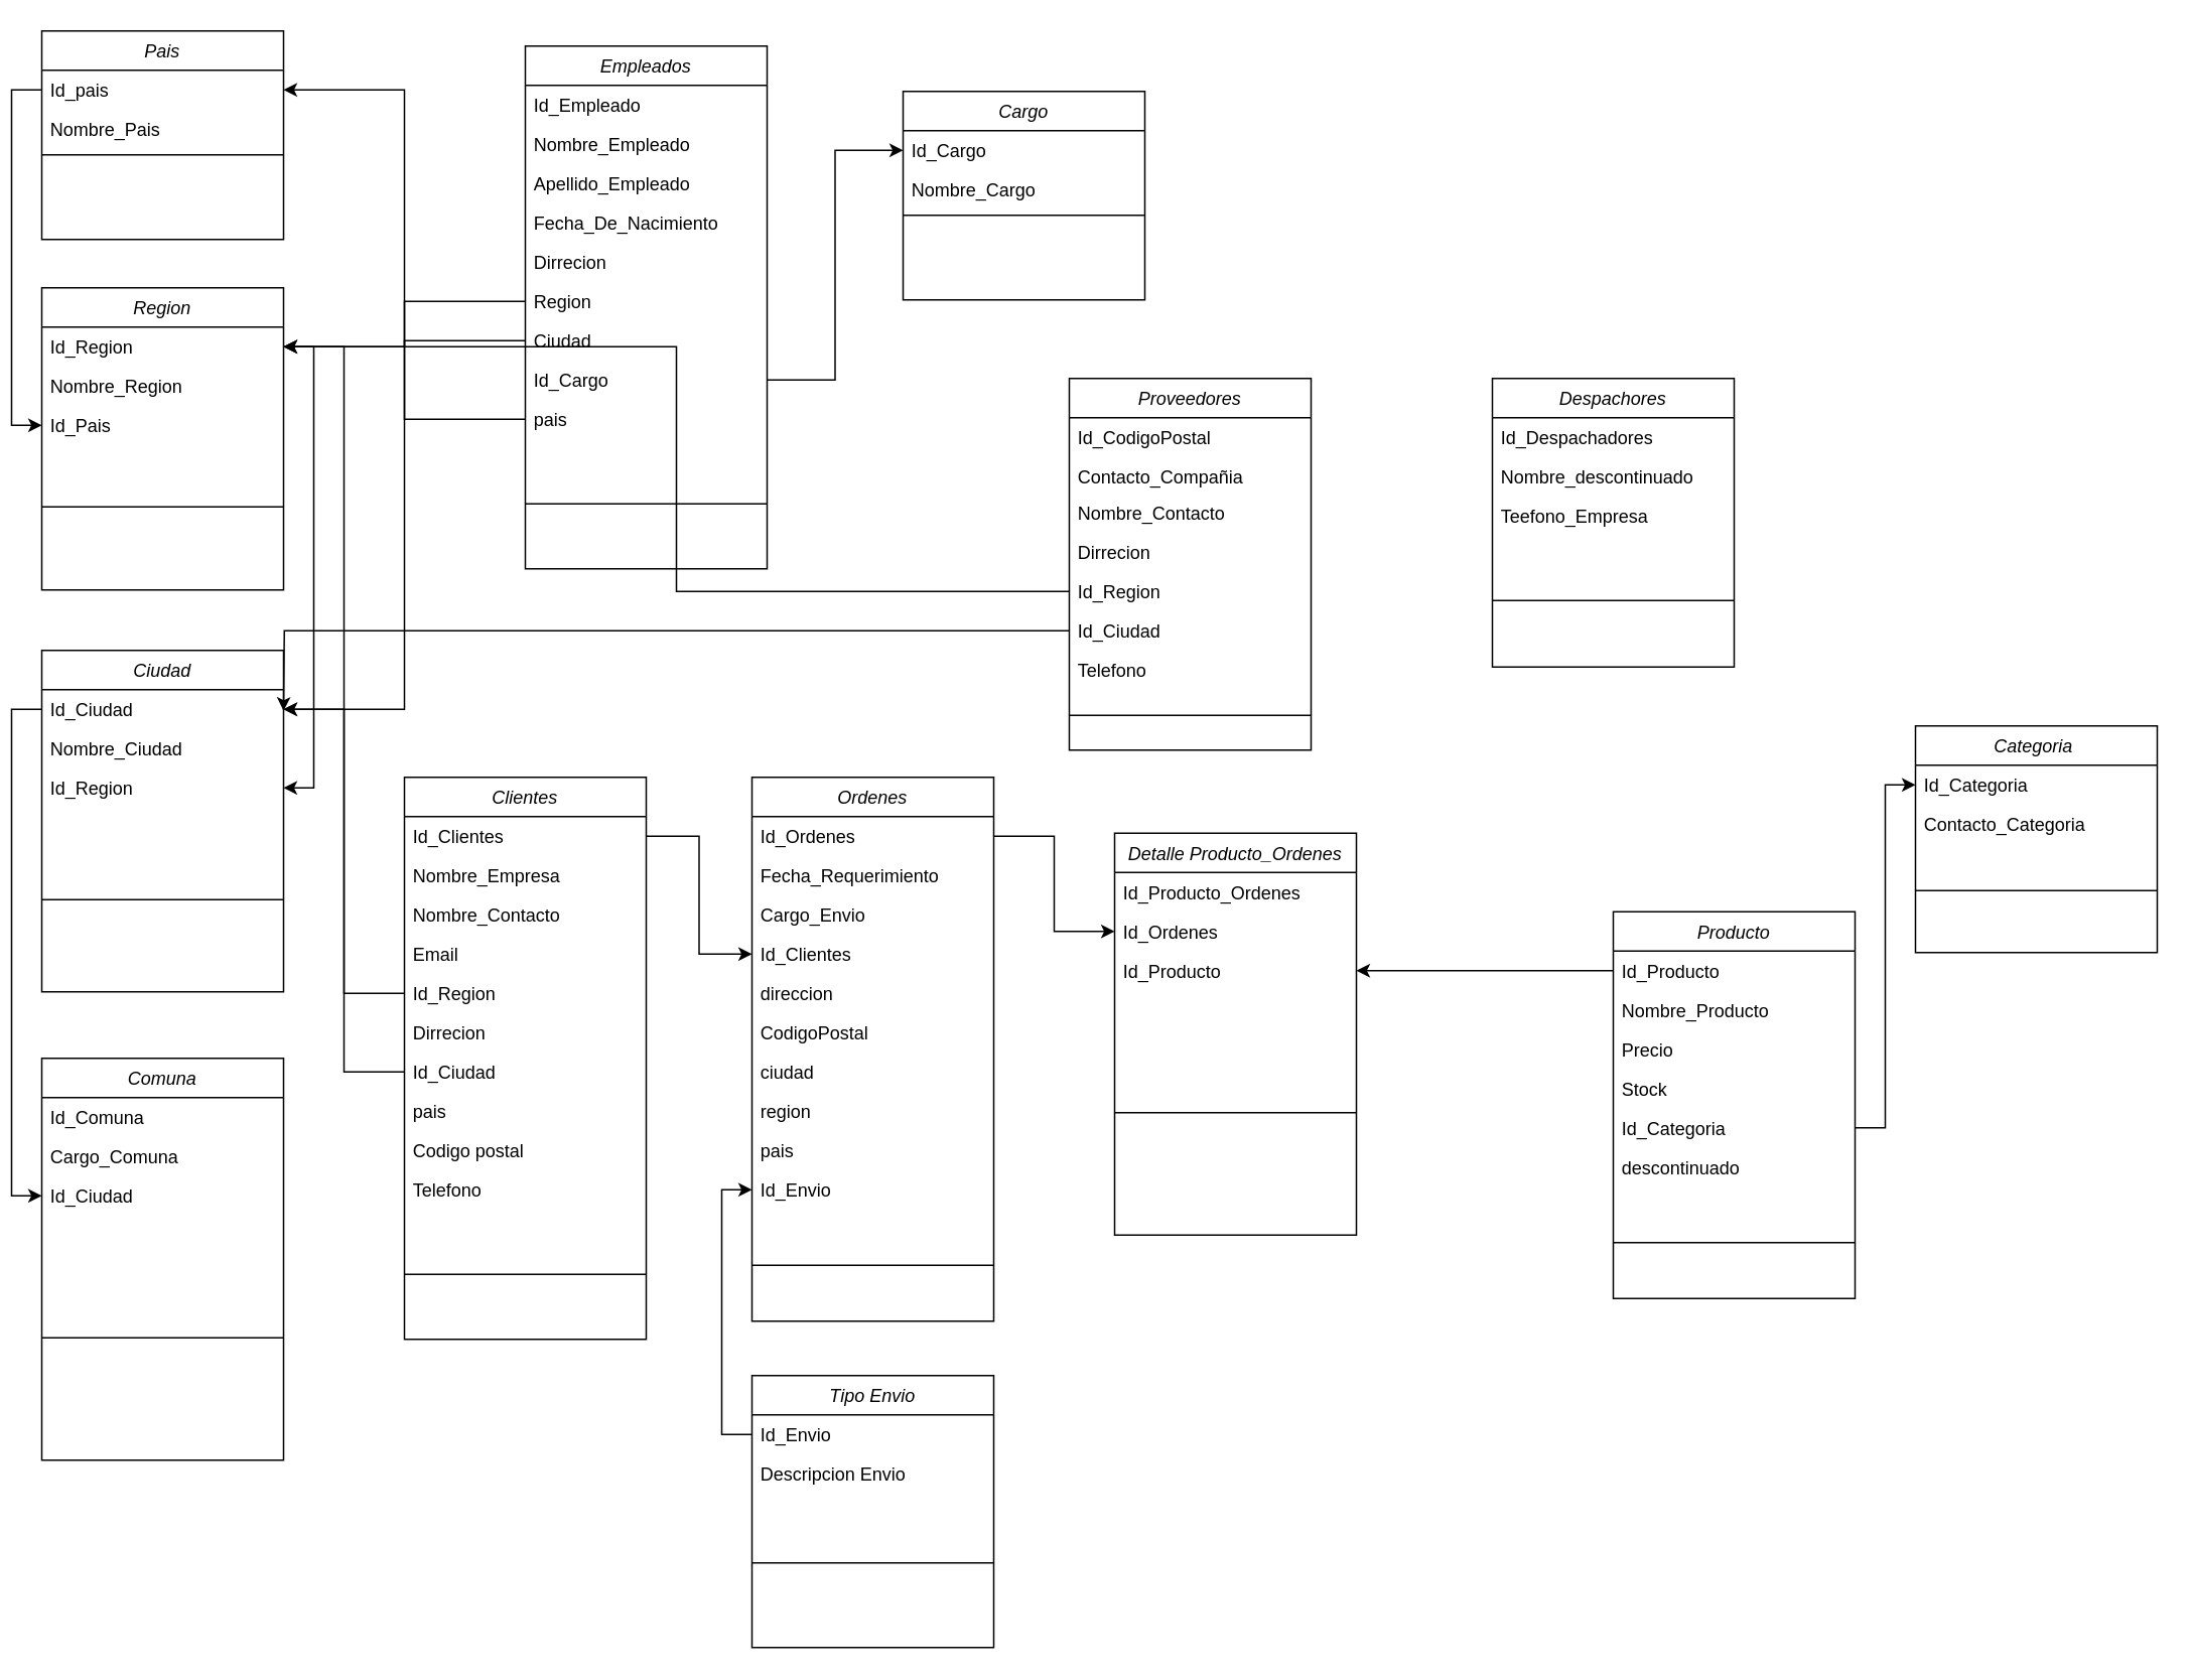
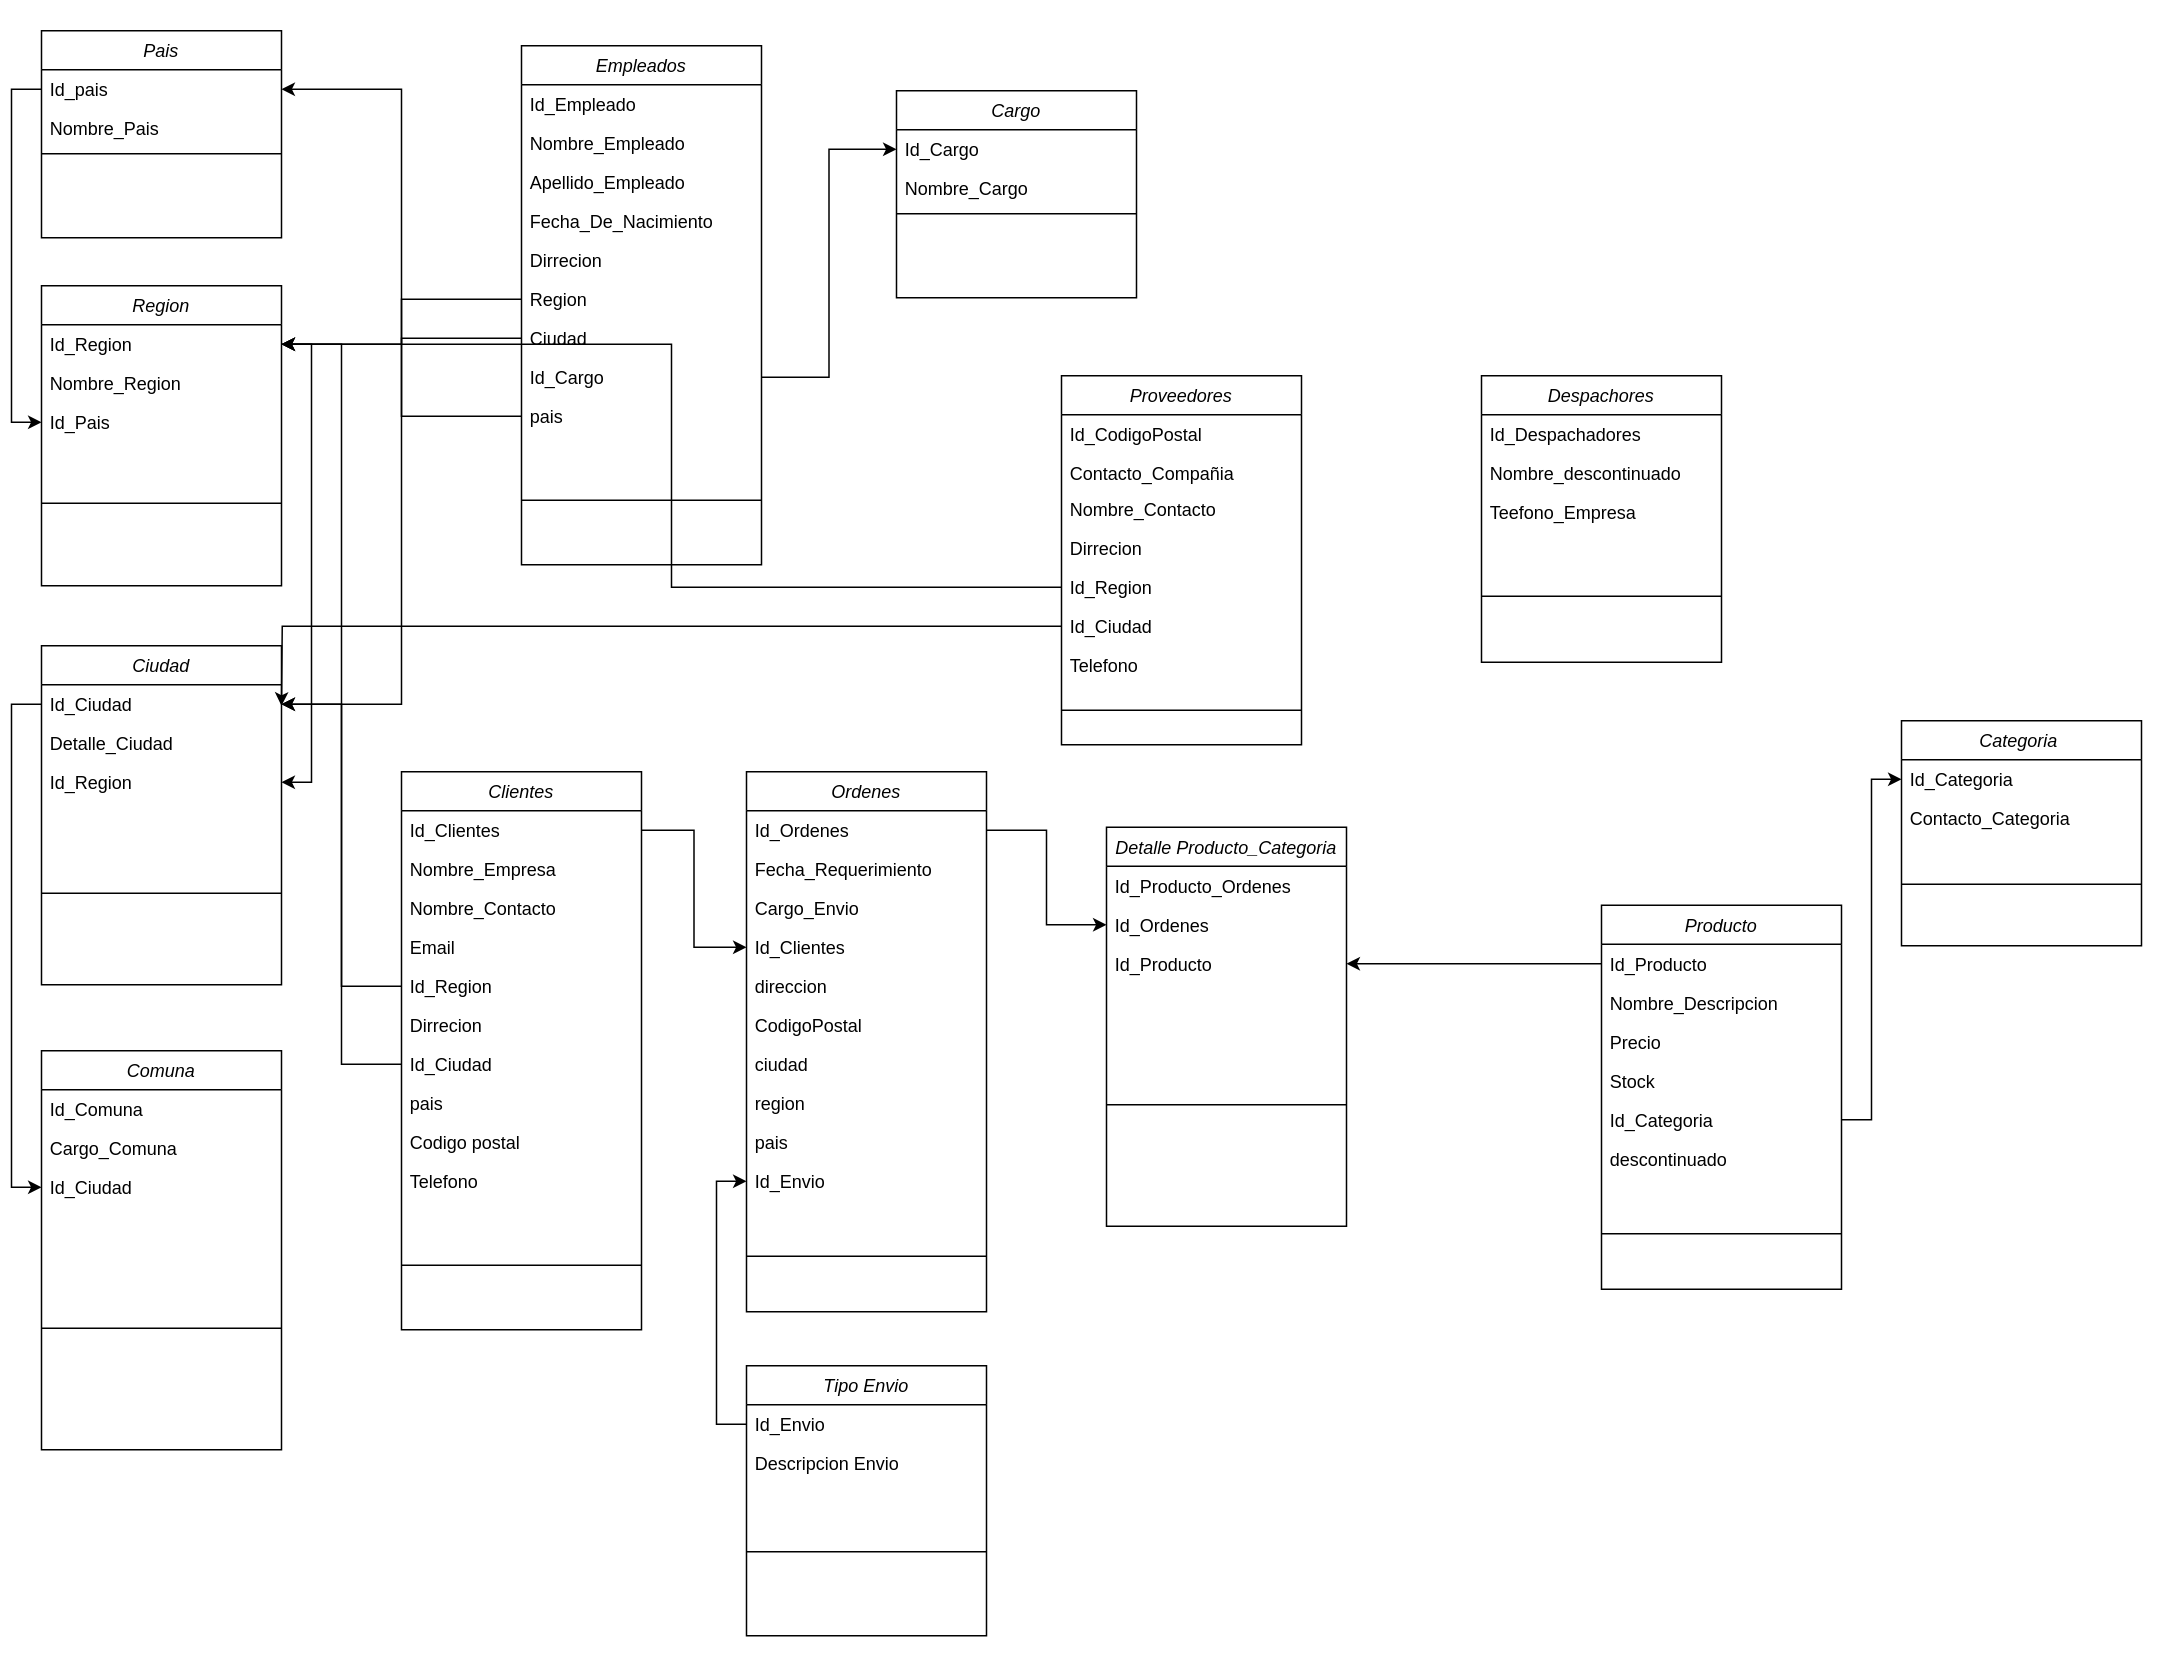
- <mxCell id="8" value="Nombre_Ciudad" style="text;align=left;verticalAlign=top;spacingLeft=4;spacingRight=4;overflow=hidden;rotatable=0;points=[[0,0.5],[1,0.5]];portConstraint=eastwest;rounded=0;shadow=0;html=0;" vertex="1" parent="6"><mxGeometry y="52" width="160" height="26" as="geometry" /></mxCell>
+ <mxCell id="8" value="Detalle_Ciudad" style="text;align=left;verticalAlign=top;spacingLeft=4;spacingRight=4;overflow=hidden;rotatable=0;points=[[0,0.5],[1,0.5]];portConstraint=eastwest;rounded=0;shadow=0;html=0;" vertex="1" parent="6"><mxGeometry y="52" width="160" height="26" as="geometry" /></mxCell>
- <mxCell id="97" value="Detalle Producto_Ordenes" style="swimlane;fontStyle=2;align=center;verticalAlign=top;childLayout=stackLayout;horizontal=1;startSize=26;horizontalStack=0;resizeParent=1;resizeLast=0;collapsible=1;marginBottom=0;rounded=0;shadow=0;strokeWidth=1;" vertex="1" parent="1"><mxGeometry x="730" y="551" width="160" height="266" as="geometry"><mxRectangle x="230" y="140" width="160" height="26" as="alternateBounds" /></mxGeometry></mxCell>
+ <mxCell id="97" value="Detalle Producto_Categoria" style="swimlane;fontStyle=2;align=center;verticalAlign=top;childLayout=stackLayout;horizontal=1;startSize=26;horizontalStack=0;resizeParent=1;resizeLast=0;collapsible=1;marginBottom=0;rounded=0;shadow=0;strokeWidth=1;" vertex="1" parent="1"><mxGeometry x="730" y="551" width="160" height="266" as="geometry"><mxRectangle x="230" y="140" width="160" height="26" as="alternateBounds" /></mxGeometry></mxCell>
- <mxCell id="75" value="Nombre_Producto" style="text;align=left;verticalAlign=top;spacingLeft=4;spacingRight=4;overflow=hidden;rotatable=0;points=[[0,0.5],[1,0.5]];portConstraint=eastwest;rounded=0;shadow=0;html=0;" vertex="1" parent="73"><mxGeometry y="52" width="160" height="26" as="geometry" /></mxCell>
+ <mxCell id="75" value="Nombre_Descripcion" style="text;align=left;verticalAlign=top;spacingLeft=4;spacingRight=4;overflow=hidden;rotatable=0;points=[[0,0.5],[1,0.5]];portConstraint=eastwest;rounded=0;shadow=0;html=0;" vertex="1" parent="73"><mxGeometry y="52" width="160" height="26" as="geometry" /></mxCell>
